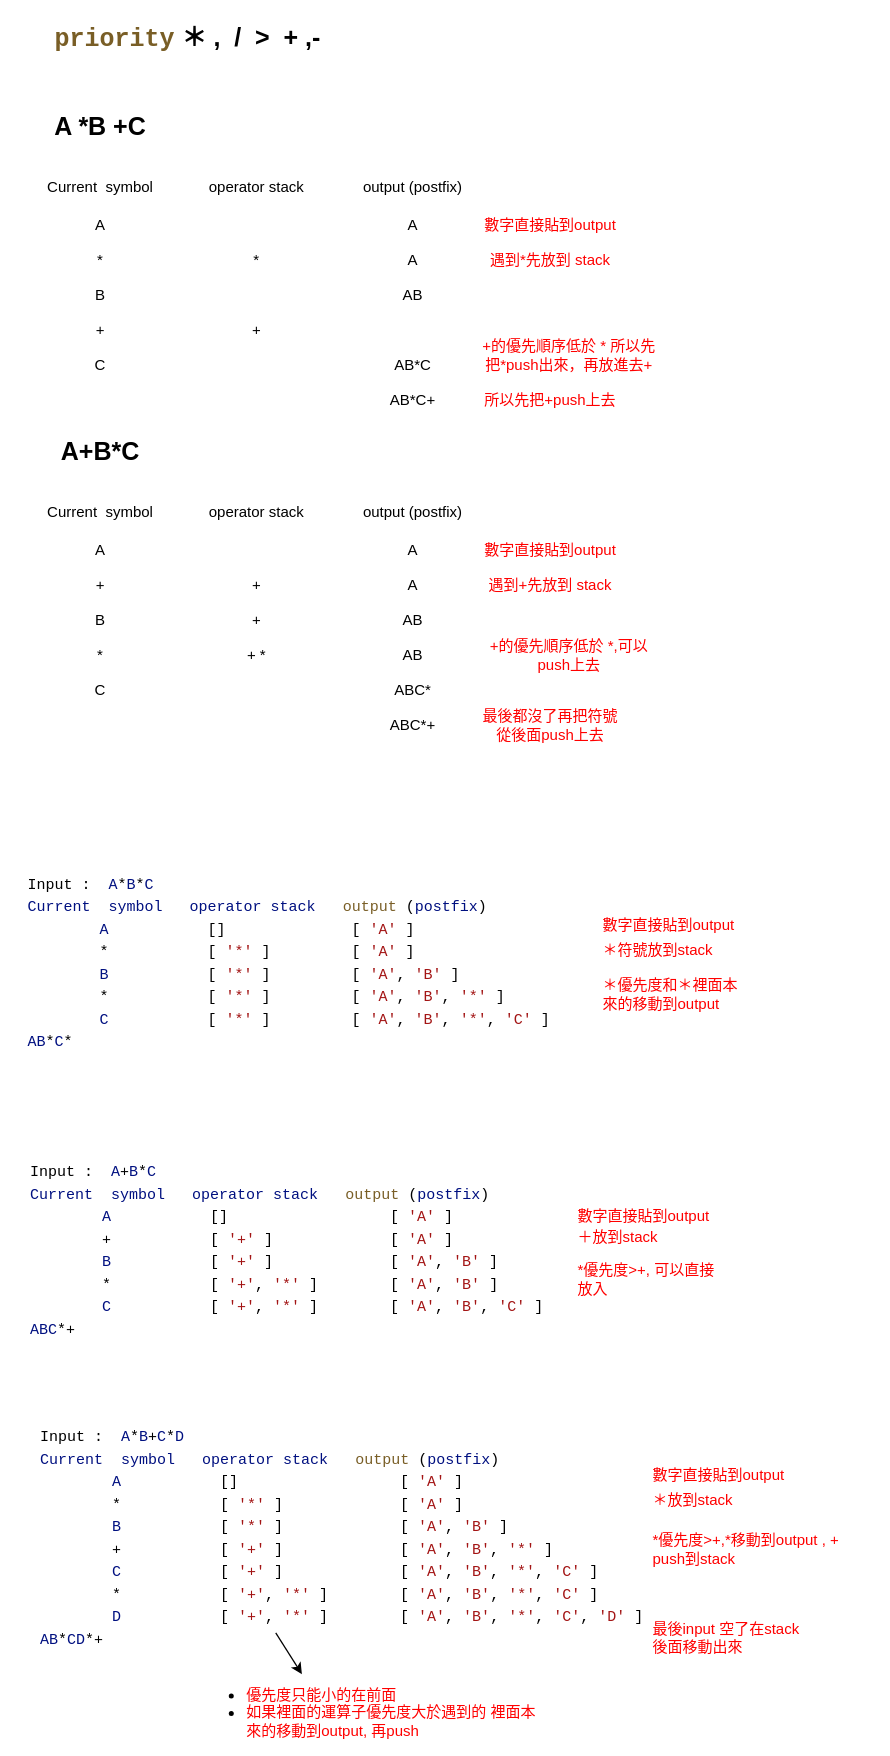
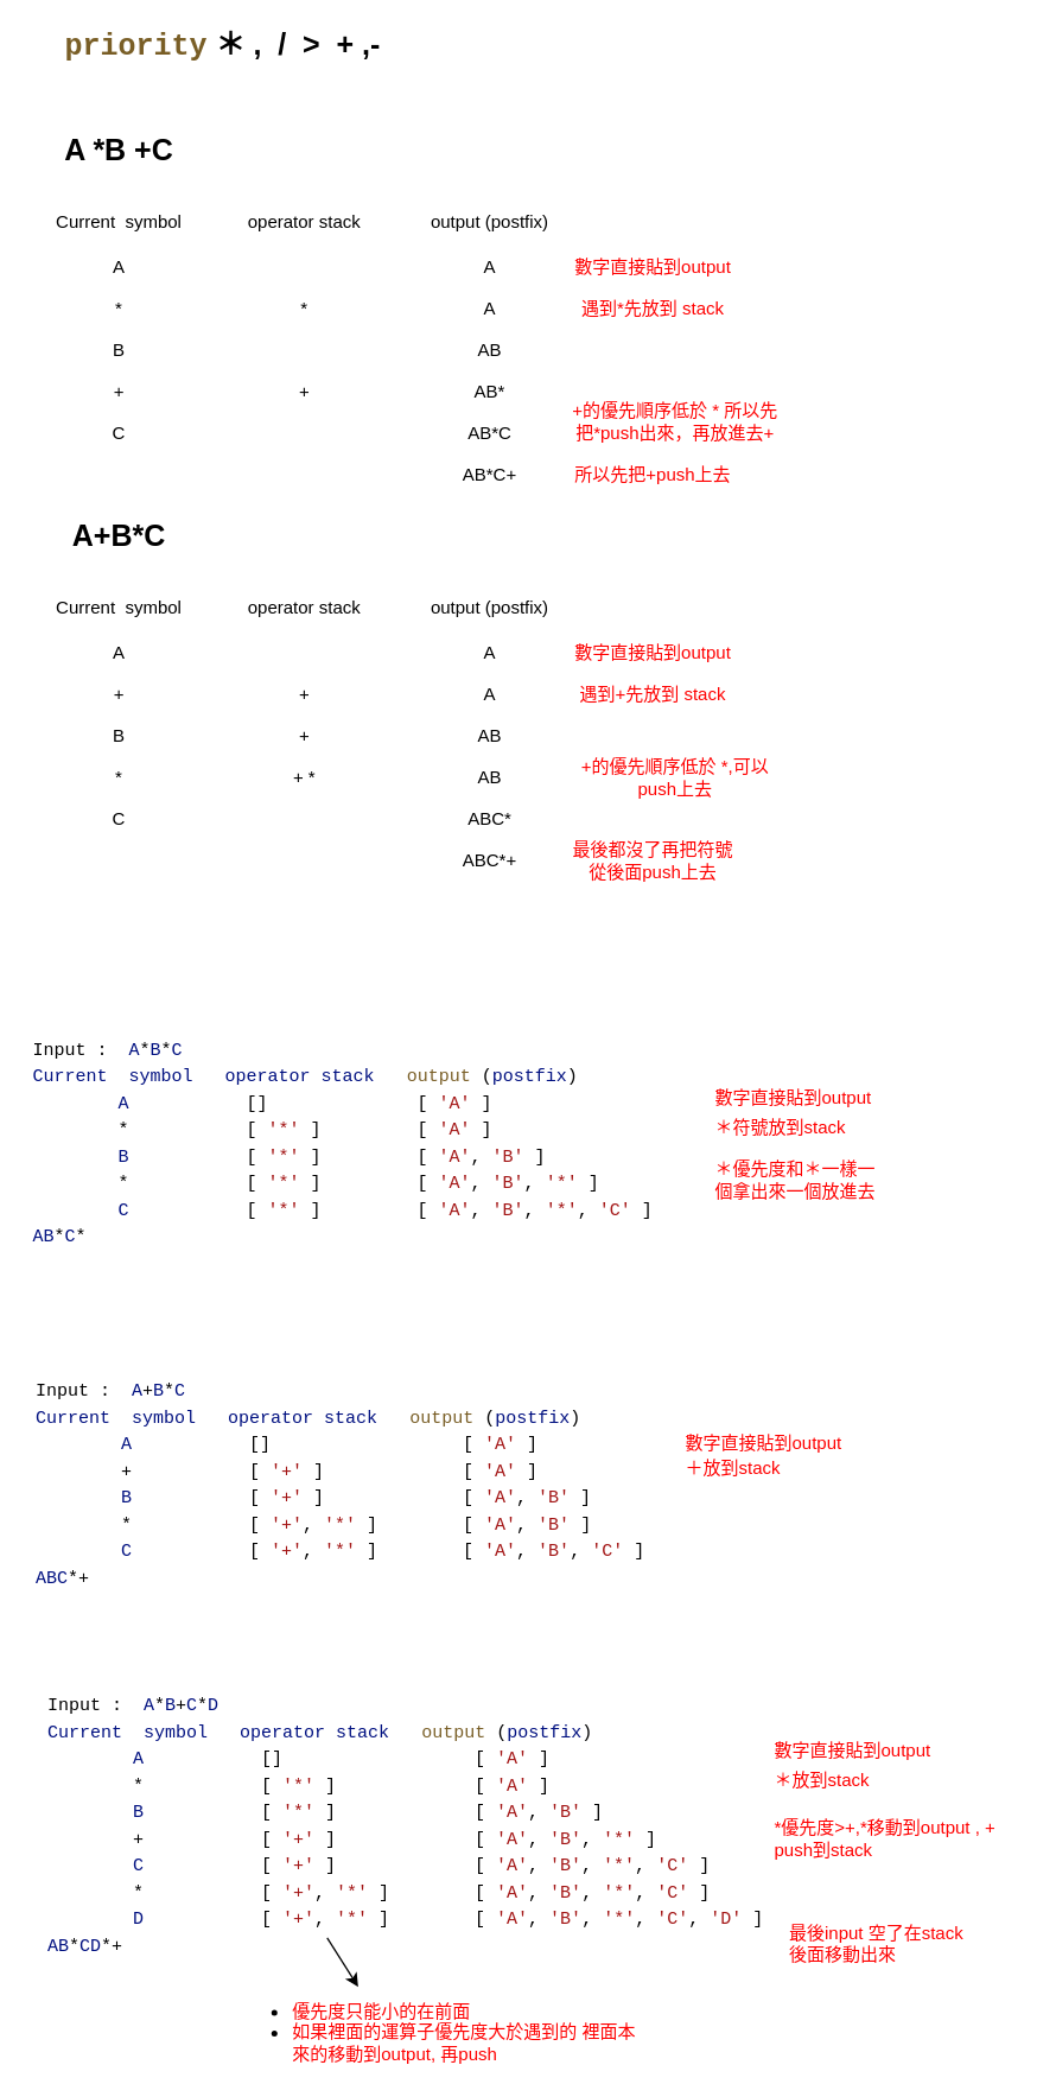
+ <mxCell id="12" value="AB*" style="text;html=1;strokeColor=none;fillColor=none;align=center;verticalAlign=middle;whiteSpace=wrap;rounded=0;" vertex="1" parent="10"><mxGeometry x="250" width="40" height="20" as="geometry" /></mxCell>
- <mxCell id="70" value="&lt;font color=&quot;#ff0000&quot;&gt;＊優先度和＊裡面本來的移動到output&lt;br&gt;&lt;/font&gt;" style="text;html=1;strokeColor=none;fillColor=none;align=left;verticalAlign=middle;whiteSpace=wrap;rounded=0;" vertex="1" parent="1"><mxGeometry x="480" y="785" width="120" height="20" as="geometry" /></mxCell>
+ <mxCell id="70" value="&lt;font color=&quot;#ff0000&quot;&gt;＊優先度和＊一樣一個拿出來一個放進去&lt;br&gt;&lt;/font&gt;" style="text;html=1;strokeColor=none;fillColor=none;align=left;verticalAlign=middle;whiteSpace=wrap;rounded=0;" vertex="1" parent="1"><mxGeometry x="480" y="785" width="120" height="20" as="geometry" /></mxCell>
- <mxCell id="73" value="&lt;font color=&quot;#ff0000&quot;&gt;*優先度&amp;gt;+, 可以直接放入&lt;/font&gt;" style="text;html=1;strokeColor=none;fillColor=none;align=left;verticalAlign=middle;whiteSpace=wrap;rounded=0;" vertex="1" parent="1"><mxGeometry x="460" y="1013" width="120" height="20" as="geometry" /></mxCell>
- <mxCell id="77" value="&lt;font color=&quot;#ff0000&quot;&gt;最後input 空了在stack後面移動出來&lt;/font&gt;" style="text;html=1;strokeColor=none;fillColor=none;align=left;verticalAlign=middle;whiteSpace=wrap;rounded=0;" vertex="1" parent="1"><mxGeometry x="520" y="1300" width="120" height="20" as="geometry" /></mxCell>
+ <mxCell id="77" value="&lt;font color=&quot;#ff0000&quot;&gt;最後input 空了在stack後面移動出來&lt;/font&gt;" style="text;html=1;strokeColor=none;fillColor=none;align=left;verticalAlign=middle;whiteSpace=wrap;rounded=0;" vertex="1" parent="1"><mxGeometry x="530" y="1300" width="120" height="20" as="geometry" /></mxCell>
